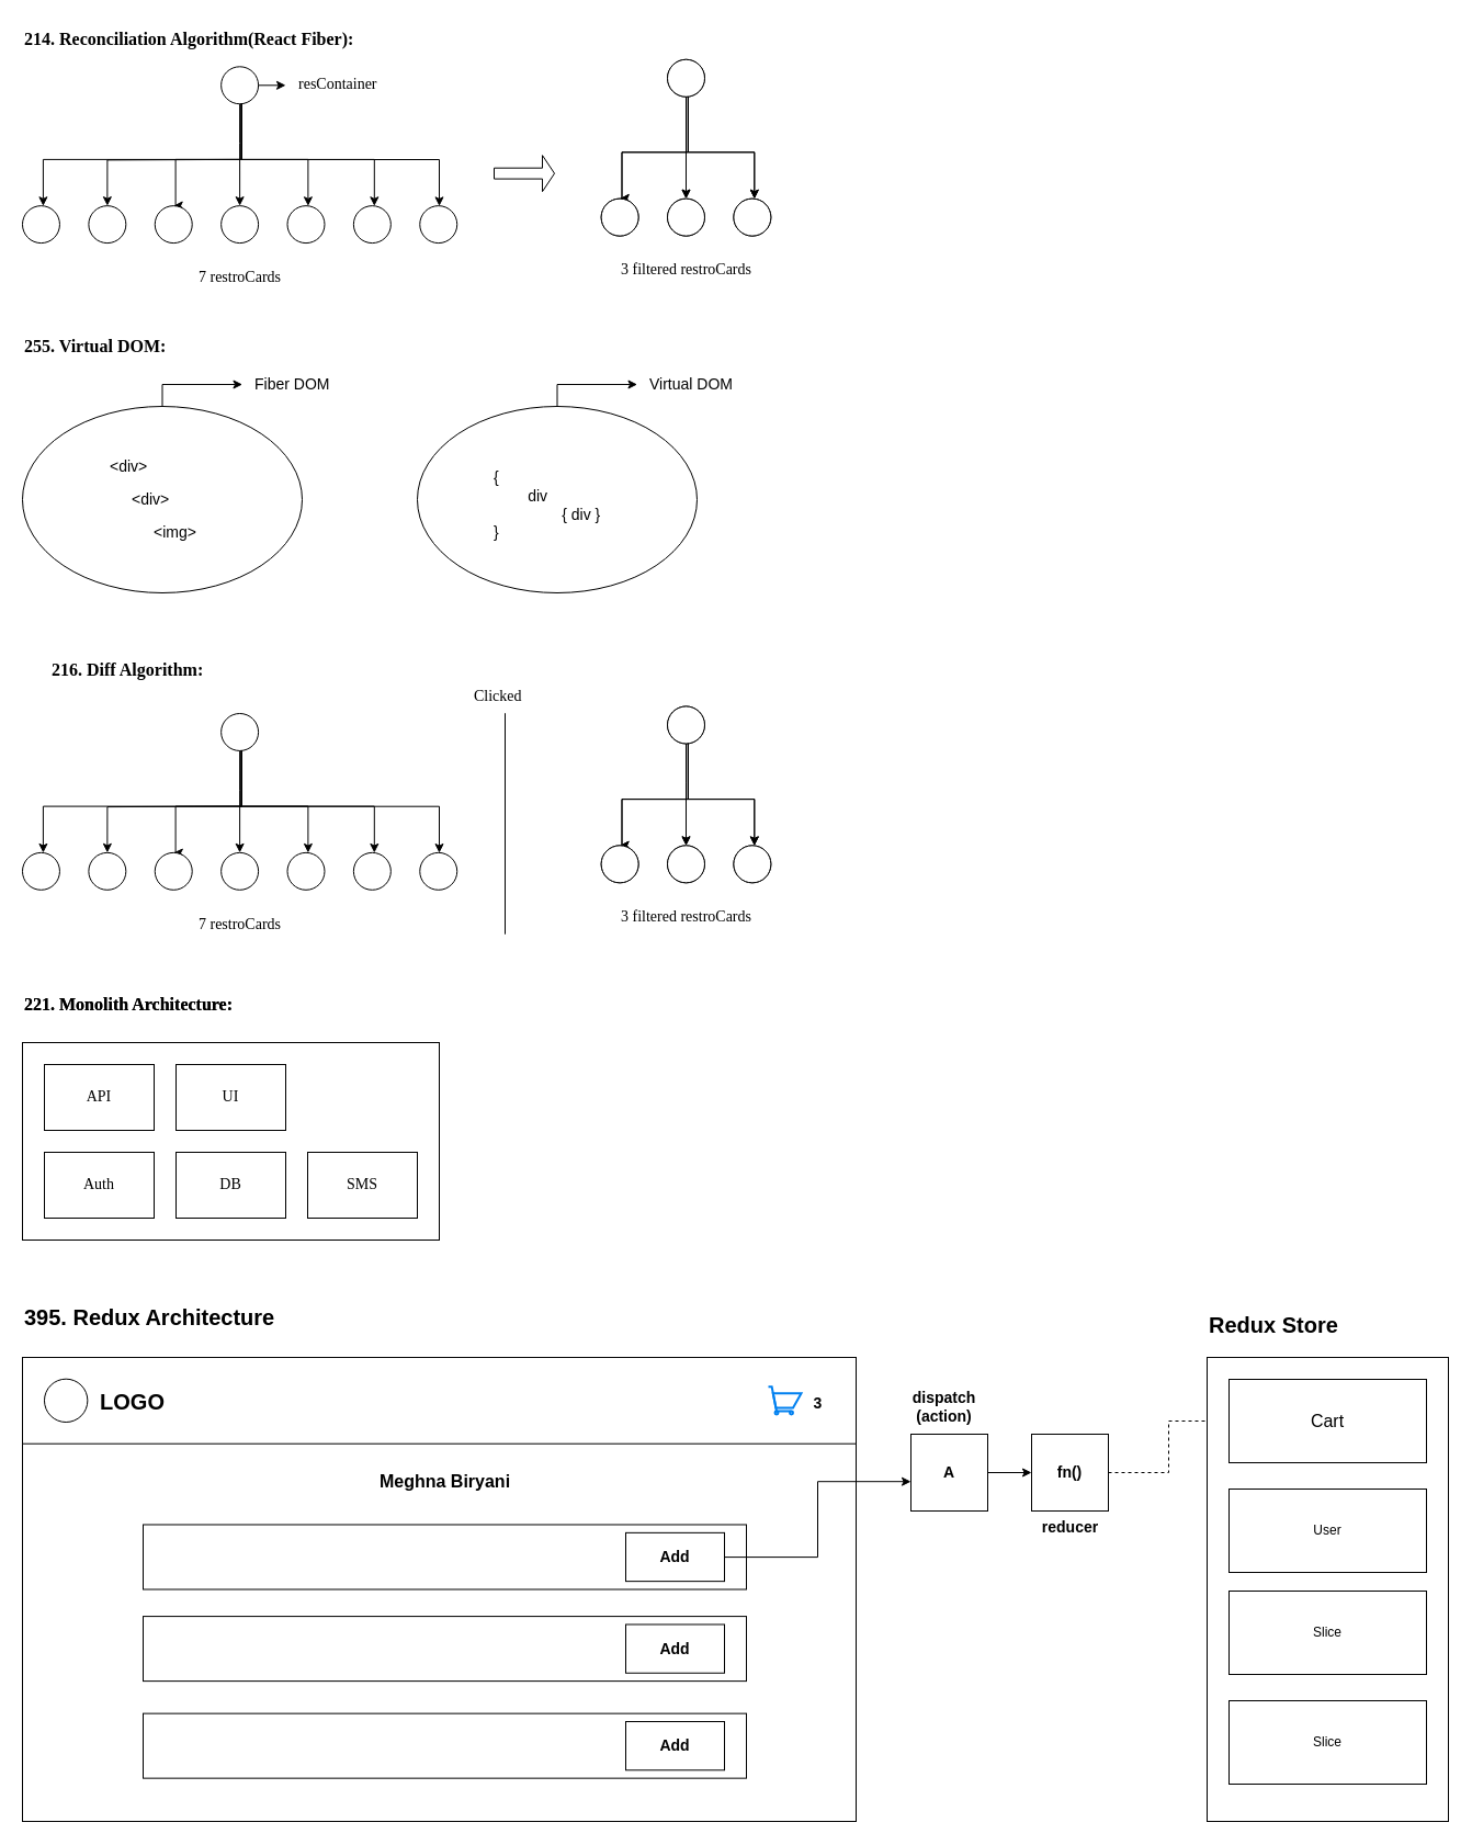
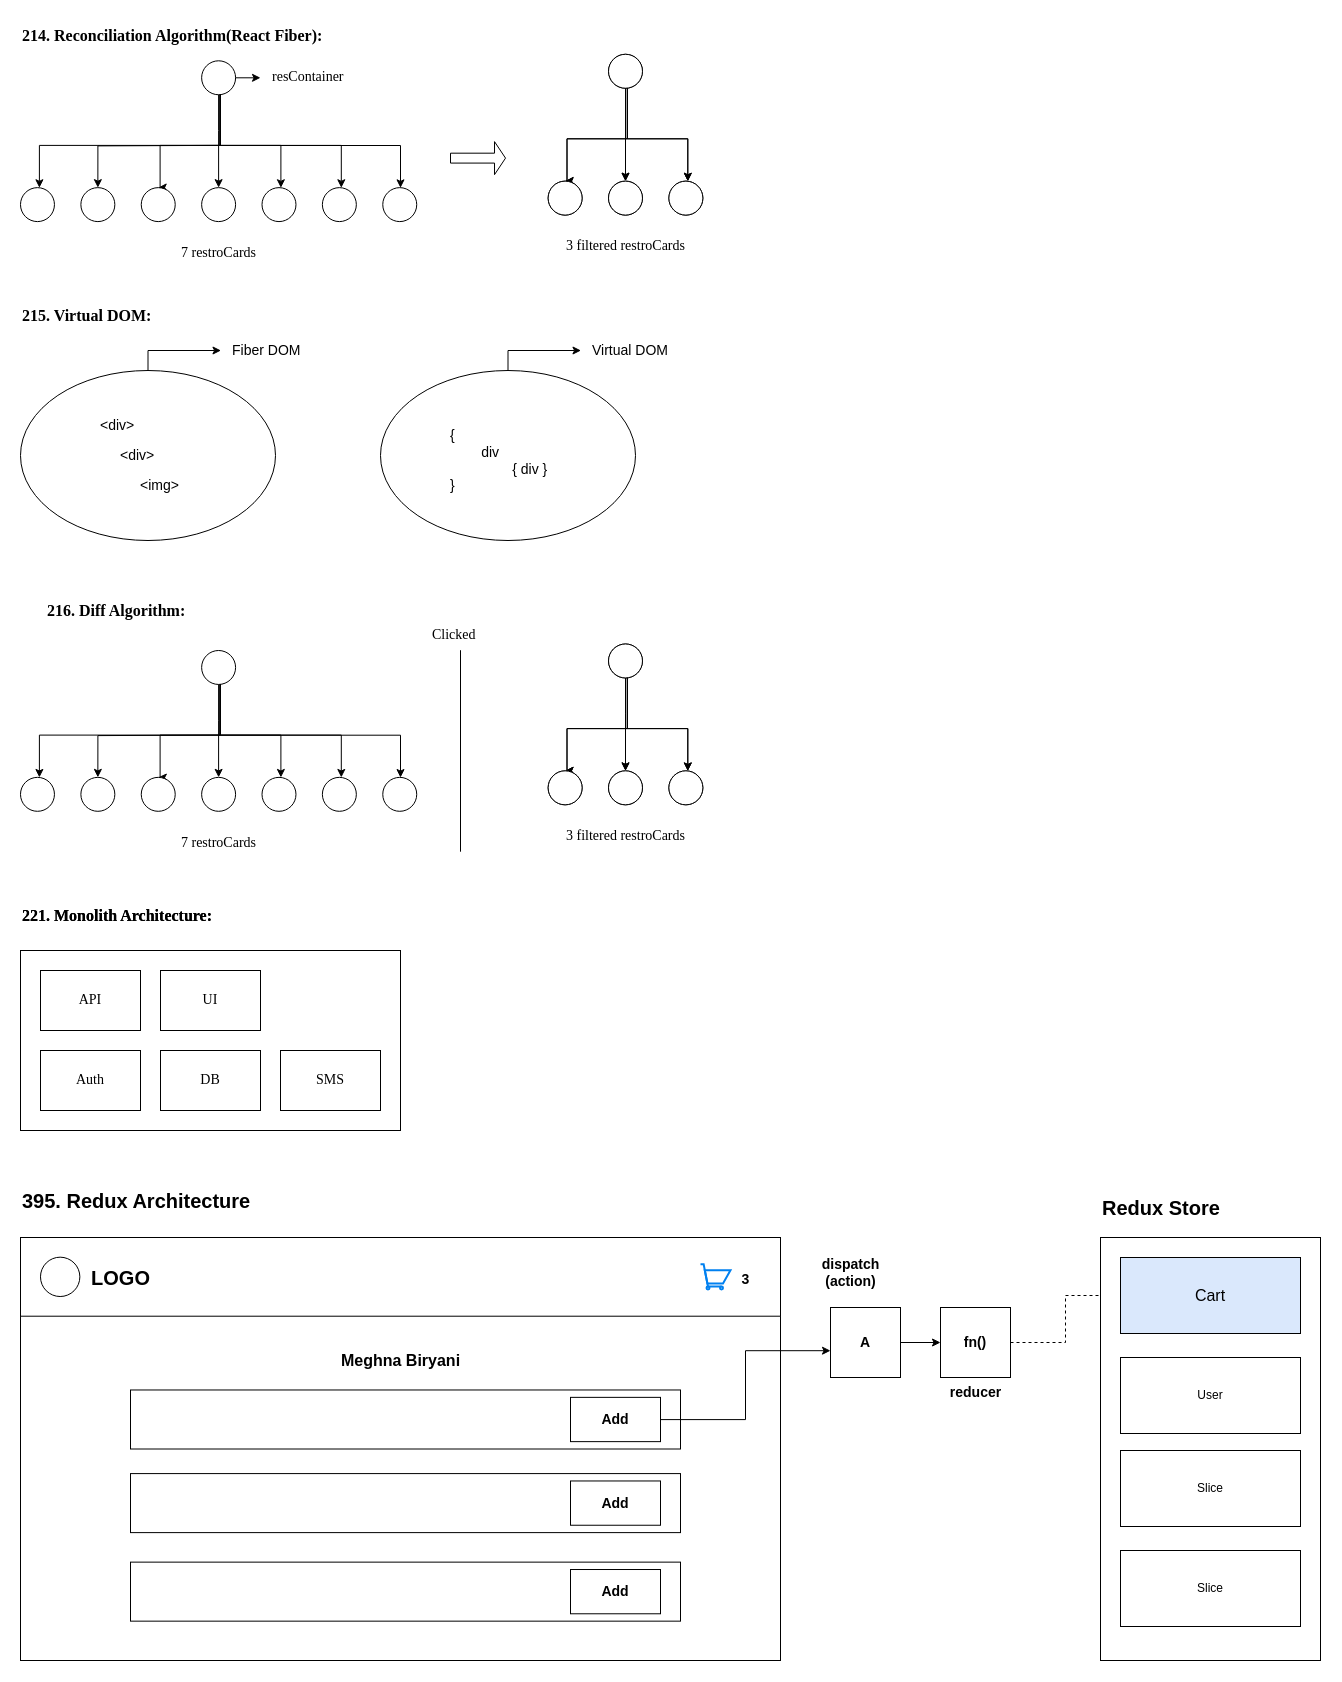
- <mxCell id="118" value="255. Virtual DOM:" style="text;html=1;align=left;verticalAlign=middle;resizable=0;points=[];autosize=1;strokeColor=none;fillColor=none;fontStyle=1;fontSize=16;fontFamily=poppins;" parent="117" vertex="1"><mxGeometry width="150" height="30" as="geometry" /></mxCell>
+ <mxCell id="118" value="215. Virtual DOM:" style="text;html=1;align=left;verticalAlign=middle;resizable=0;points=[];autosize=1;strokeColor=none;fillColor=none;fontStyle=1;fontSize=16;fontFamily=poppins;" parent="117" vertex="1"><mxGeometry width="150" height="30" as="geometry" /></mxCell>
- <mxCell id="142" value="&lt;font style=&quot;font-size: 14px;&quot;&gt;&lt;b&gt;dispatch&lt;br&gt;(action)&lt;/b&gt;&lt;/font&gt;" style="text;html=1;align=center;verticalAlign=middle;resizable=0;points=[];autosize=1;strokeColor=none;fillColor=none;" parent="1" vertex="1"><mxGeometry x="820" y="1257" width="80" height="50" as="geometry" /></mxCell>
+ <mxCell id="142" value="&lt;font style=&quot;font-size: 14px;&quot;&gt;&lt;b&gt;dispatch&lt;br&gt;(action)&lt;/b&gt;&lt;/font&gt;" style="text;html=1;align=center;verticalAlign=middle;resizable=0;points=[];autosize=1;strokeColor=none;fillColor=none;" parent="1" vertex="1"><mxGeometry x="810" y="1247" width="80" height="50" as="geometry" /></mxCell>
- <mxCell id="137" value="&lt;font style=&quot;font-size: 16px;&quot;&gt;Cart&lt;/font&gt;" style="rounded=0;whiteSpace=wrap;html=1;" parent="134" vertex="1"><mxGeometry x="20" y="70" width="180" height="76" as="geometry" /></mxCell>
+ <mxCell id="137" value="&lt;font style=&quot;font-size: 16px;&quot;&gt;Cart&lt;/font&gt;" style="rounded=0;whiteSpace=wrap;html=1;fillColor=#dae8fc;" parent="134" vertex="1"><mxGeometry x="20" y="70" width="180" height="76" as="geometry" /></mxCell>
- <mxCell id="106" value="Meghna Biryani" style="text;html=1;align=center;verticalAlign=middle;resizable=0;points=[];autosize=1;strokeColor=none;fillColor=none;fontSize=16;fontStyle=1" parent="99" vertex="1"><mxGeometry x="320" y="98.209" width="130" height="30" as="geometry" /></mxCell>
+ <mxCell id="106" value="Meghna Biryani" style="text;html=1;align=center;verticalAlign=middle;resizable=0;points=[];autosize=1;strokeColor=none;fillColor=none;fontSize=16;fontStyle=1" parent="99" vertex="1"><mxGeometry x="315" y="108.209" width="130" height="30" as="geometry" /></mxCell>
